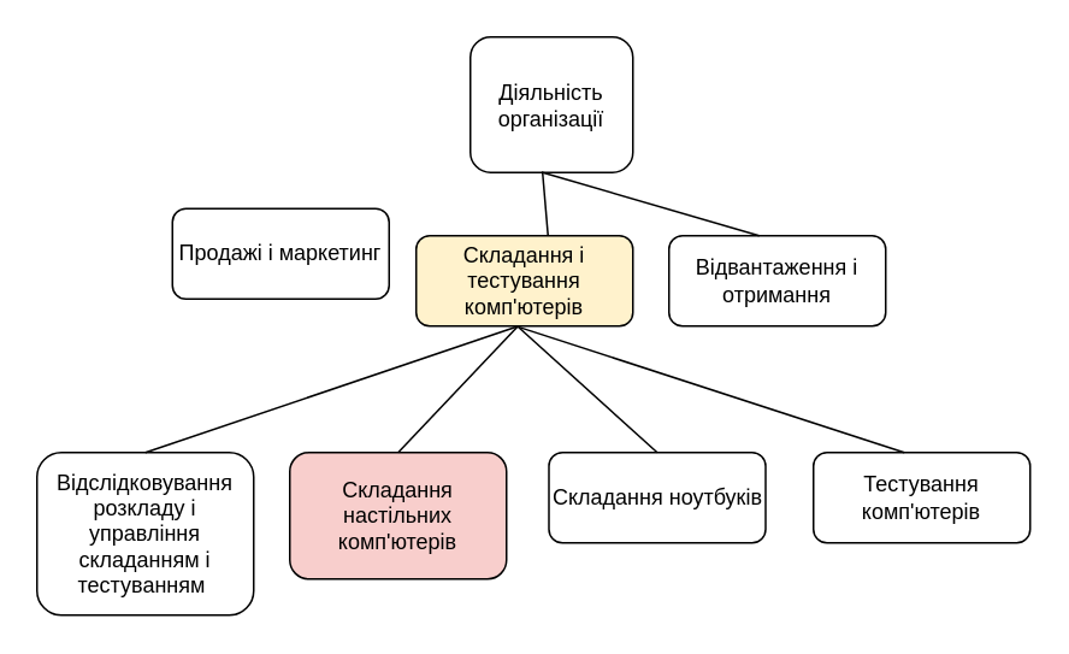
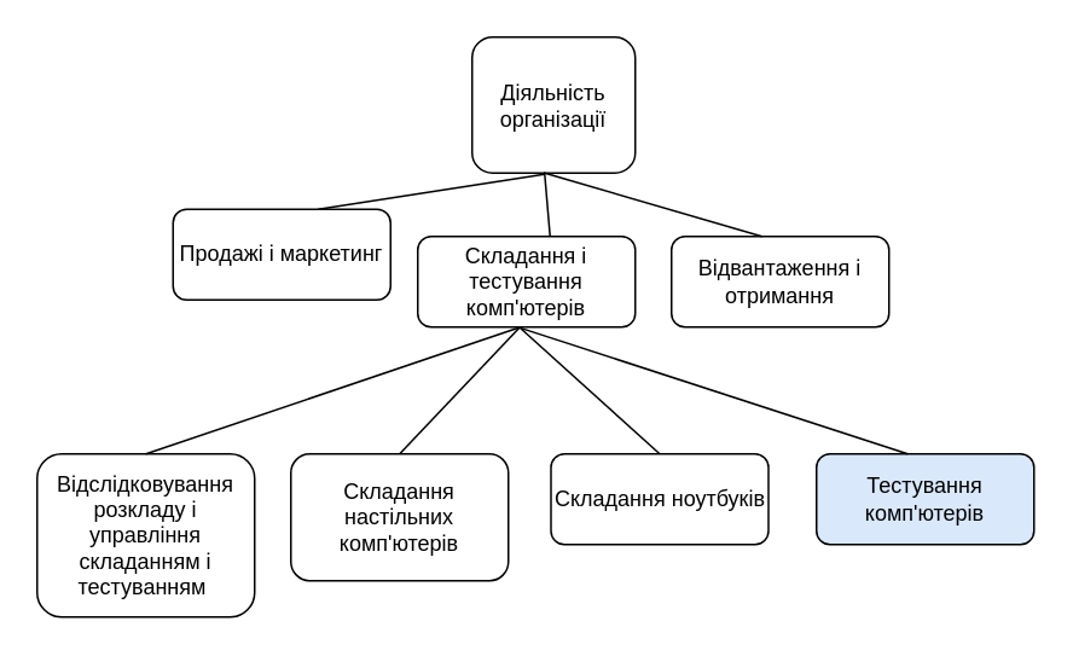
+ <mxCell id="10" value="" style="endArrow=none;html=1;rounded=1;exitX=0.667;exitY=0;exitDx=0;exitDy=0;exitPerimeter=0;entryX=0.444;entryY=1.008;entryDx=0;entryDy=0;entryPerimeter=0;" edge="1" parent="1" source="2" target="3"><mxGeometry width="50" height="50" relative="1" as="geometry"><mxPoint x="300" y="180" as="sourcePoint" /><mxPoint x="170" y="100" as="targetPoint" /></mxGeometry></mxCell>
- <mxCell id="4" value="Складання і тестування комп'ютерів" style="whiteSpace=wrap;html=1;align=center;rounded=1;fillColor=#fff2cc;" vertex="1" parent="1"><mxGeometry x="230" y="130" width="120" height="50" as="geometry" /></mxCell>
+ <mxCell id="4" value="Складання і тестування комп'ютерів" style="whiteSpace=wrap;html=1;align=center;rounded=1;" vertex="1" parent="1"><mxGeometry x="230" y="130" width="120" height="50" as="geometry" /></mxCell>
- <mxCell id="9" value="Тестування комп'ютерів" style="whiteSpace=wrap;html=1;align=center;rounded=1;" vertex="1" parent="1"><mxGeometry x="450" y="250" width="120" height="50" as="geometry" /></mxCell>
+ <mxCell id="9" value="Тестування комп'ютерів" style="whiteSpace=wrap;html=1;align=center;rounded=1;fillColor=#dae8fc;" vertex="1" parent="1"><mxGeometry x="450" y="250" width="120" height="50" as="geometry" /></mxCell>
- <mxCell id="7" value="Складання настільних комп'ютерів" style="whiteSpace=wrap;html=1;align=center;rounded=1;fillColor=#f8cecc;" vertex="1" parent="1"><mxGeometry x="160" y="250" width="120" height="70" as="geometry" /></mxCell>
+ <mxCell id="7" value="Складання настільних комп'ютерів" style="whiteSpace=wrap;html=1;align=center;rounded=1;" vertex="1" parent="1"><mxGeometry x="160" y="250" width="120" height="70" as="geometry" /></mxCell>
